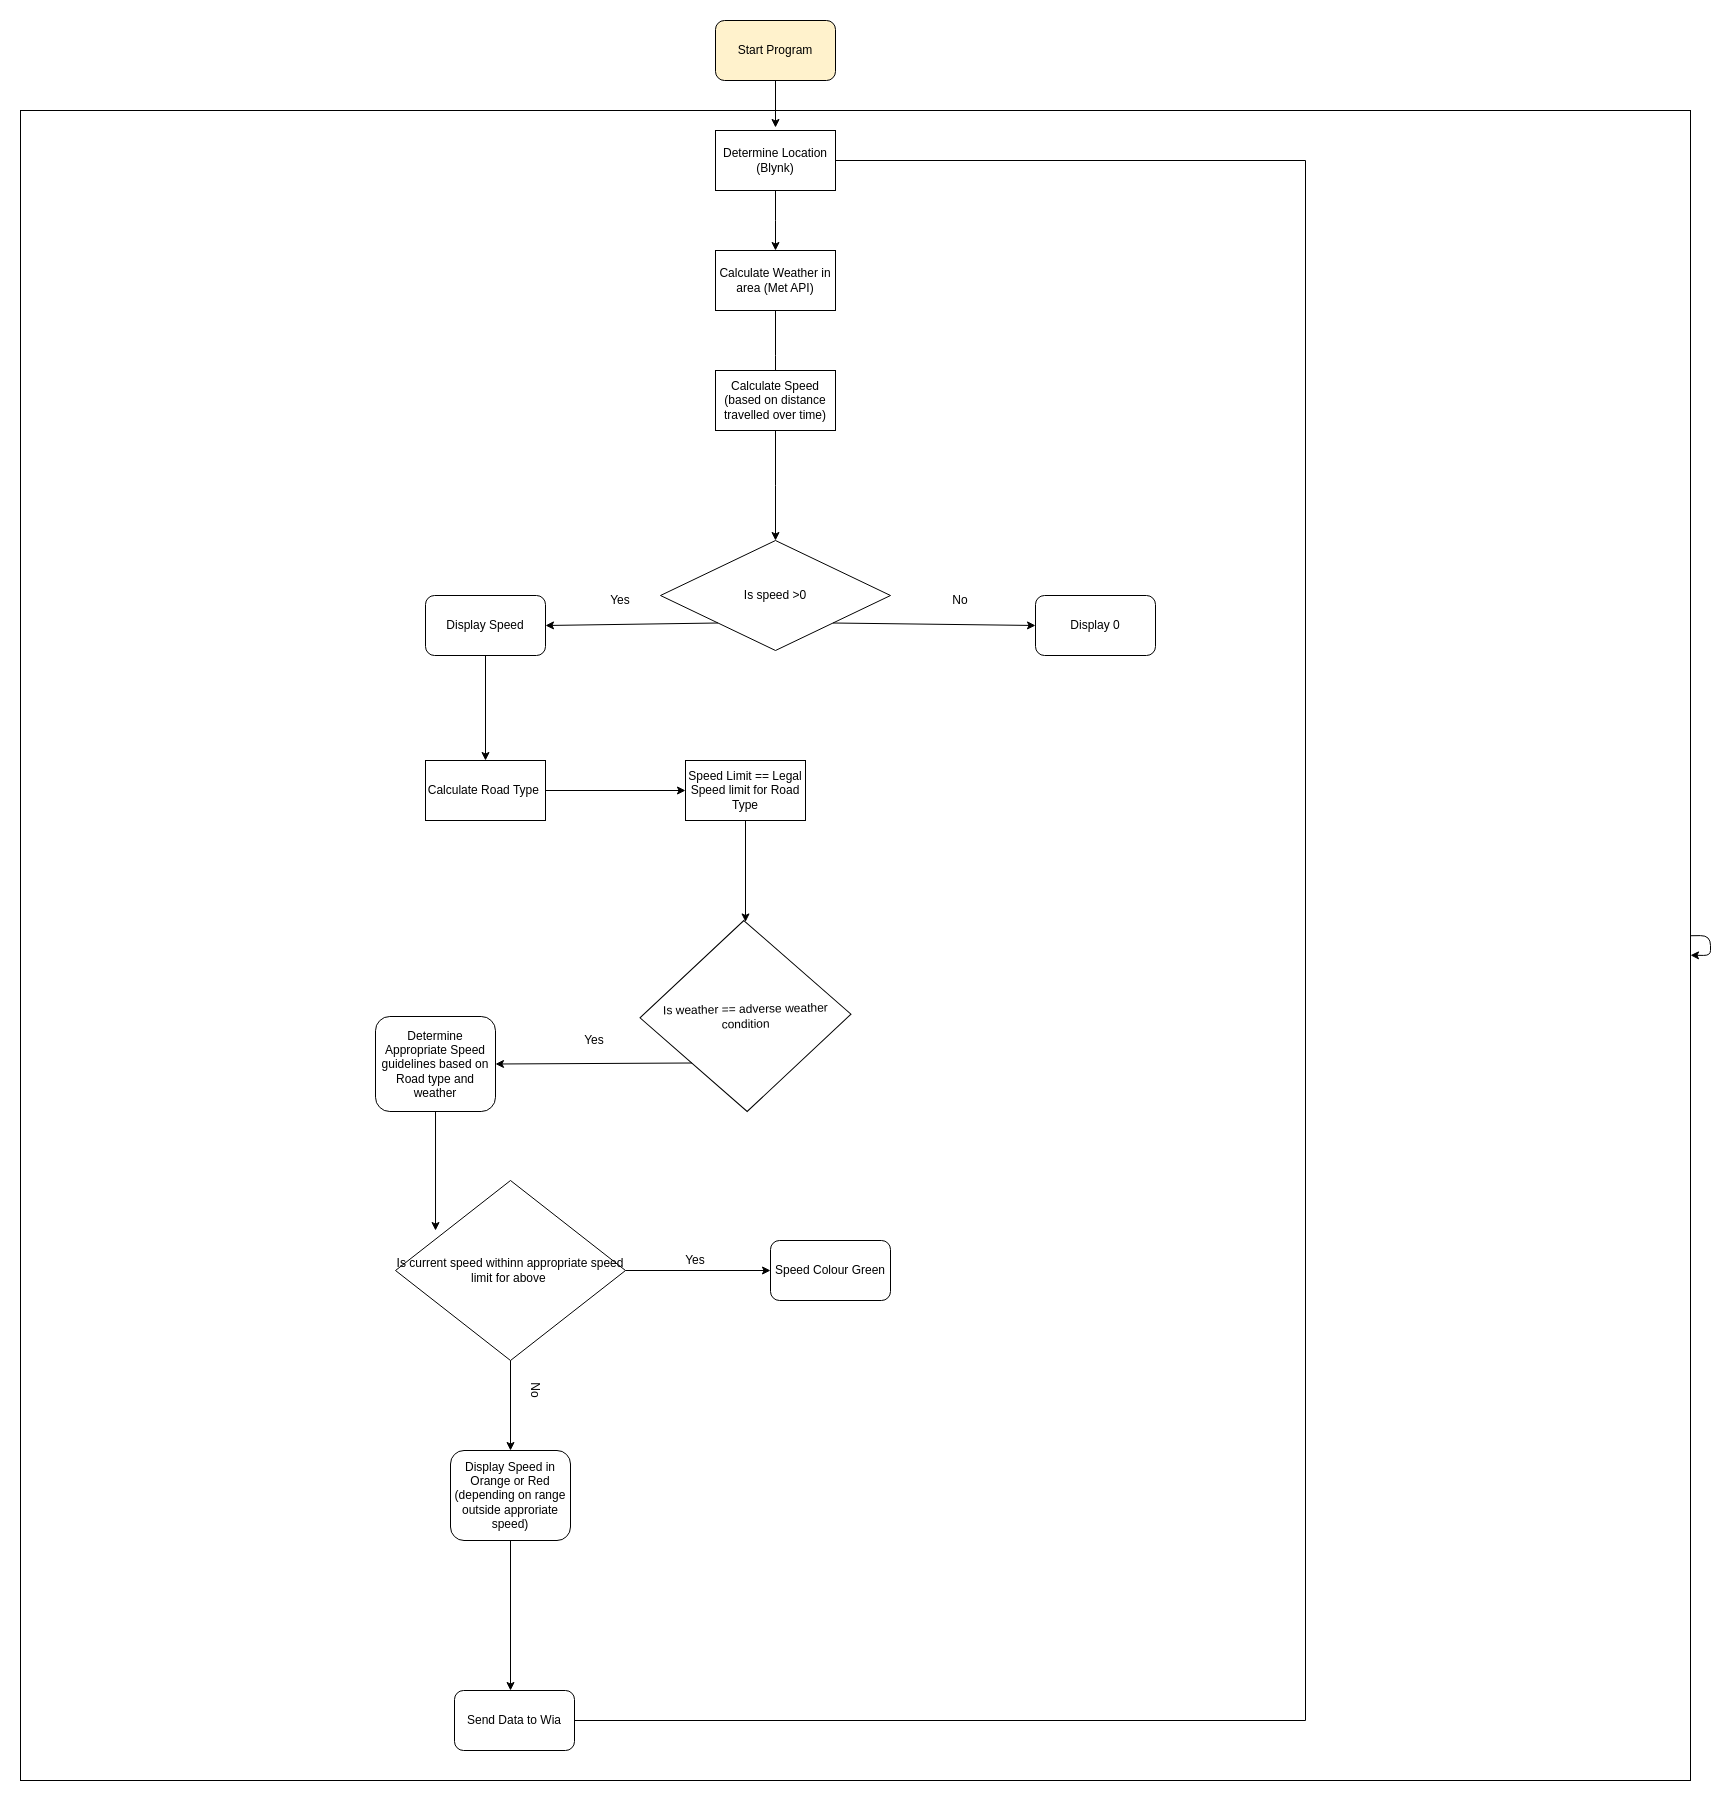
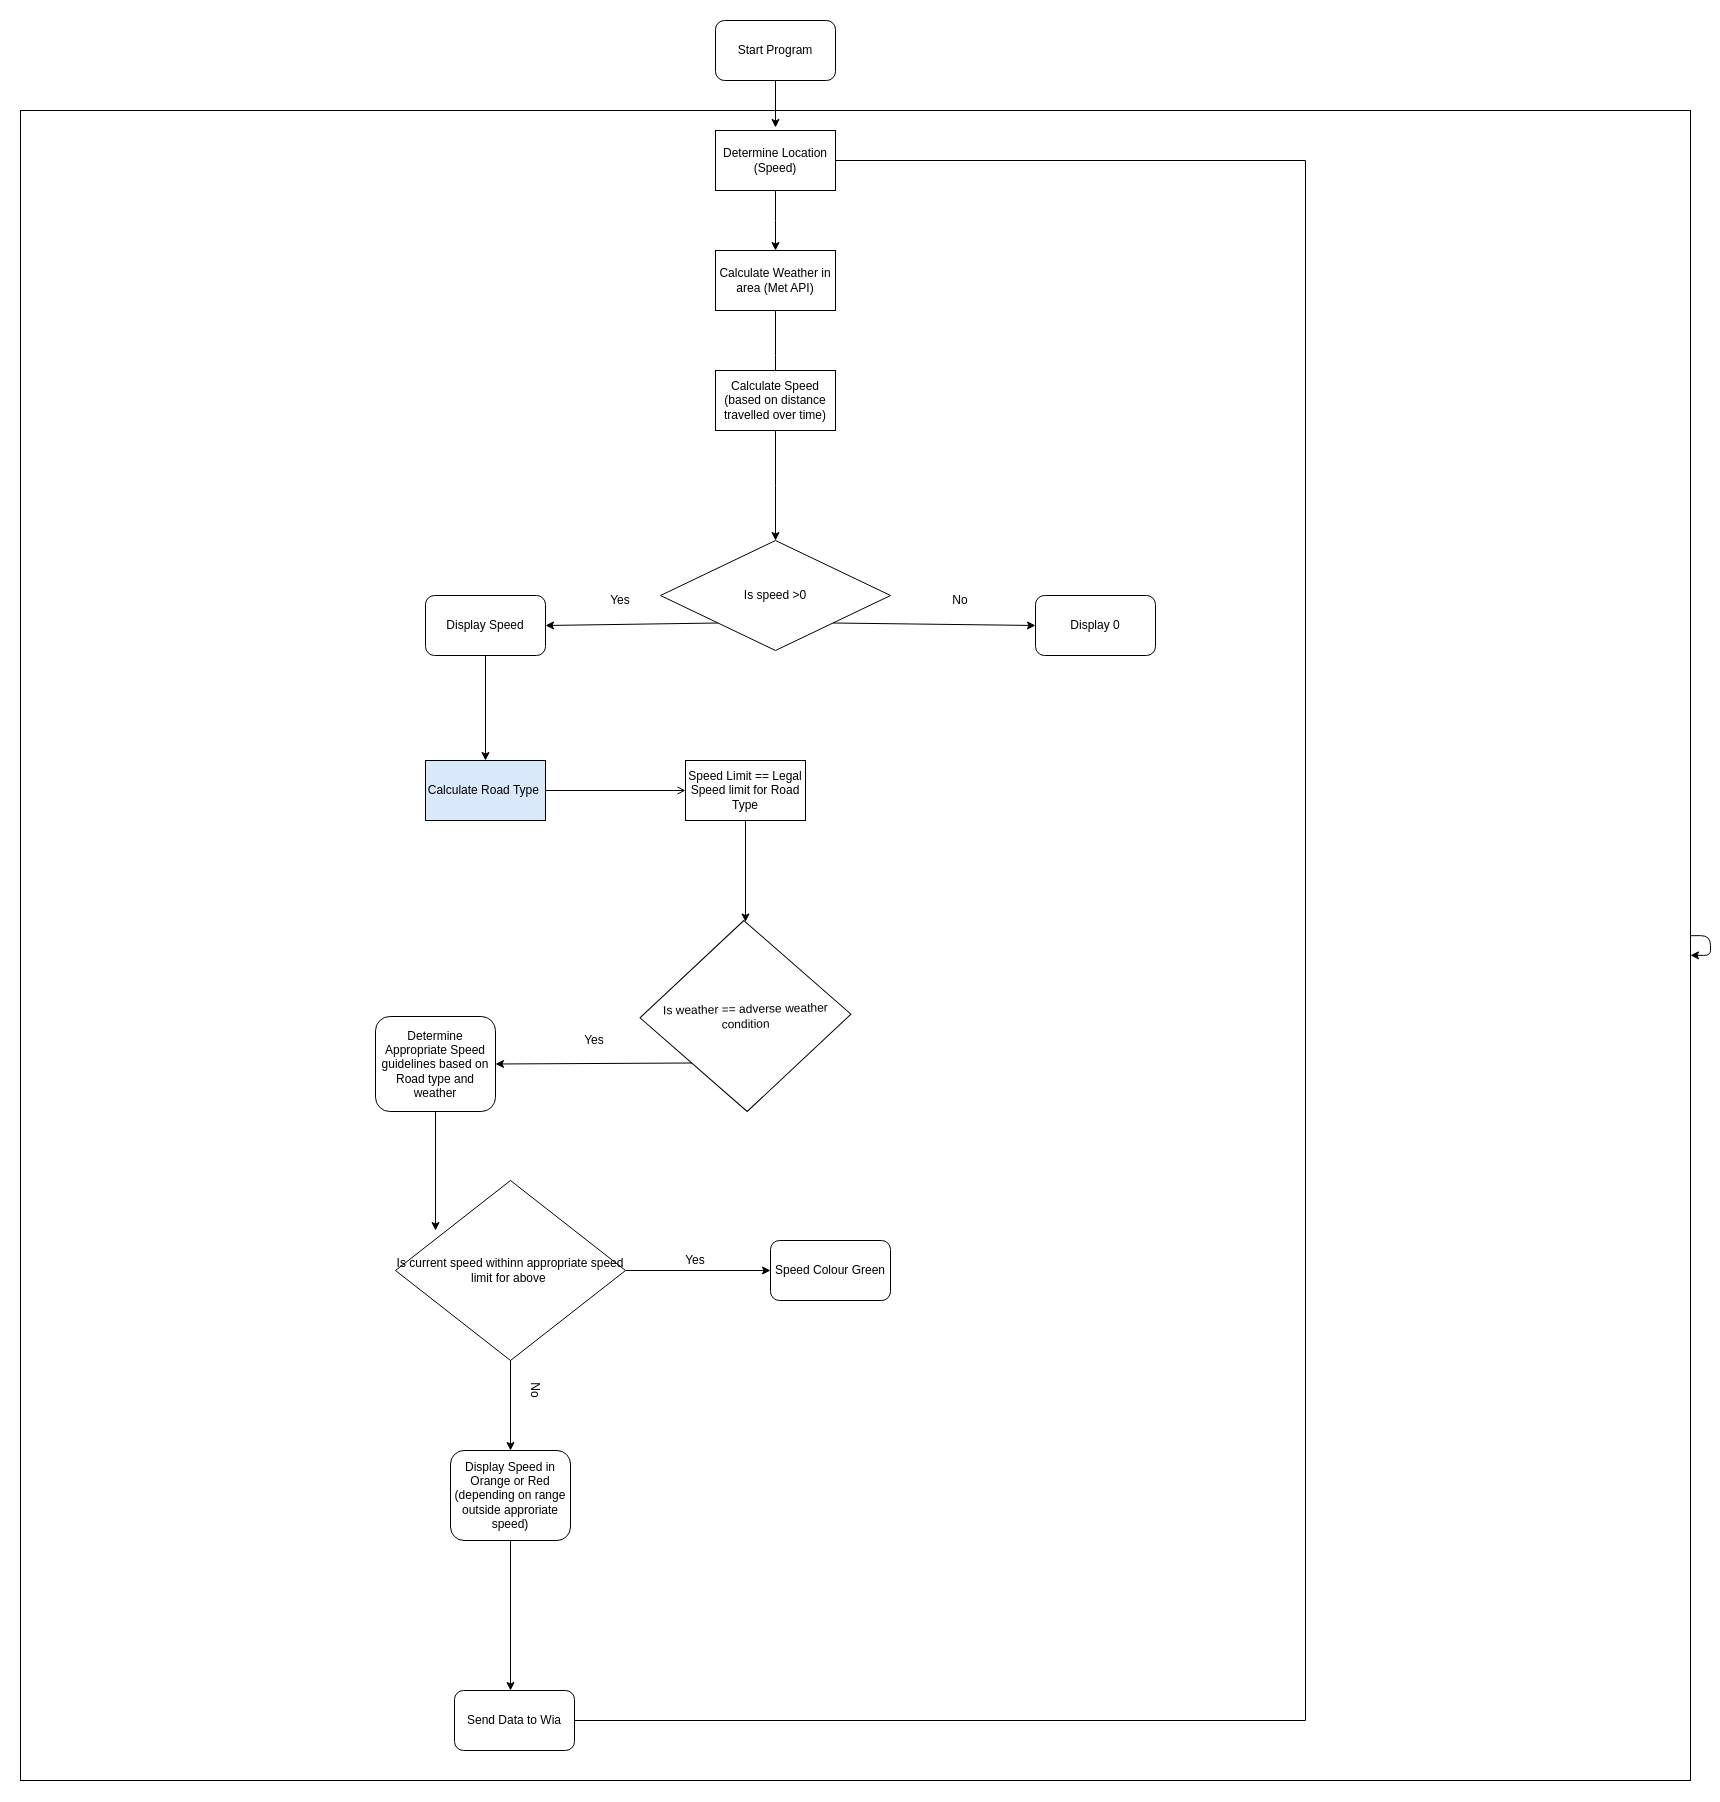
- <mxCell id="3" value="Start Program" style="rounded=1;whiteSpace=wrap;html=1;fillColor=#fff2cc;" parent="1" vertex="1"><mxGeometry x="715" y="20" width="120" height="60" as="geometry" /></mxCell>
+ <mxCell id="3" value="Start Program" style="rounded=1;whiteSpace=wrap;html=1;" parent="1" vertex="1"><mxGeometry x="715" y="20" width="120" height="60" as="geometry" /></mxCell>
- <mxCell id="5" value="Determine Location&lt;br&gt;(Blynk)" style="rounded=0;whiteSpace=wrap;html=1;" parent="1" vertex="1"><mxGeometry x="715" y="130" width="120" height="60" as="geometry" /></mxCell>
+ <mxCell id="5" value="Determine Location&lt;br&gt;(Speed)" style="rounded=0;whiteSpace=wrap;html=1;" parent="1" vertex="1"><mxGeometry x="715" y="130" width="120" height="60" as="geometry" /></mxCell>
- <mxCell id="17" value="Calculate Road Type&amp;nbsp;" style="rounded=0;whiteSpace=wrap;html=1;" parent="1" vertex="1"><mxGeometry x="425" y="760" width="120" height="60" as="geometry" /></mxCell>
+ <mxCell id="17" value="Calculate Road Type&amp;nbsp;" style="rounded=0;whiteSpace=wrap;html=1;fillColor=#dae8fc;" parent="1" vertex="1"><mxGeometry x="425" y="760" width="120" height="60" as="geometry" /></mxCell>
- <mxCell id="16" value="" style="edgeStyle=orthogonalEdgeStyle;rounded=0;orthogonalLoop=1;jettySize=auto;html=1;entryX=0;entryY=0.5;entryDx=0;entryDy=0;" parent="1" source="17" target="20" edge="1"><mxGeometry relative="1" as="geometry"><mxPoint x="625" y="790" as="targetPoint" /></mxGeometry></mxCell>
+ <mxCell id="16" value="" style="edgeStyle=orthogonalEdgeStyle;rounded=0;orthogonalLoop=1;jettySize=auto;html=1;entryX=0;entryY=0.5;entryDx=0;entryDy=0;endArrow=open;" parent="1" source="17" target="20" edge="1"><mxGeometry relative="1" as="geometry"><mxPoint x="625" y="790" as="targetPoint" /></mxGeometry></mxCell>
